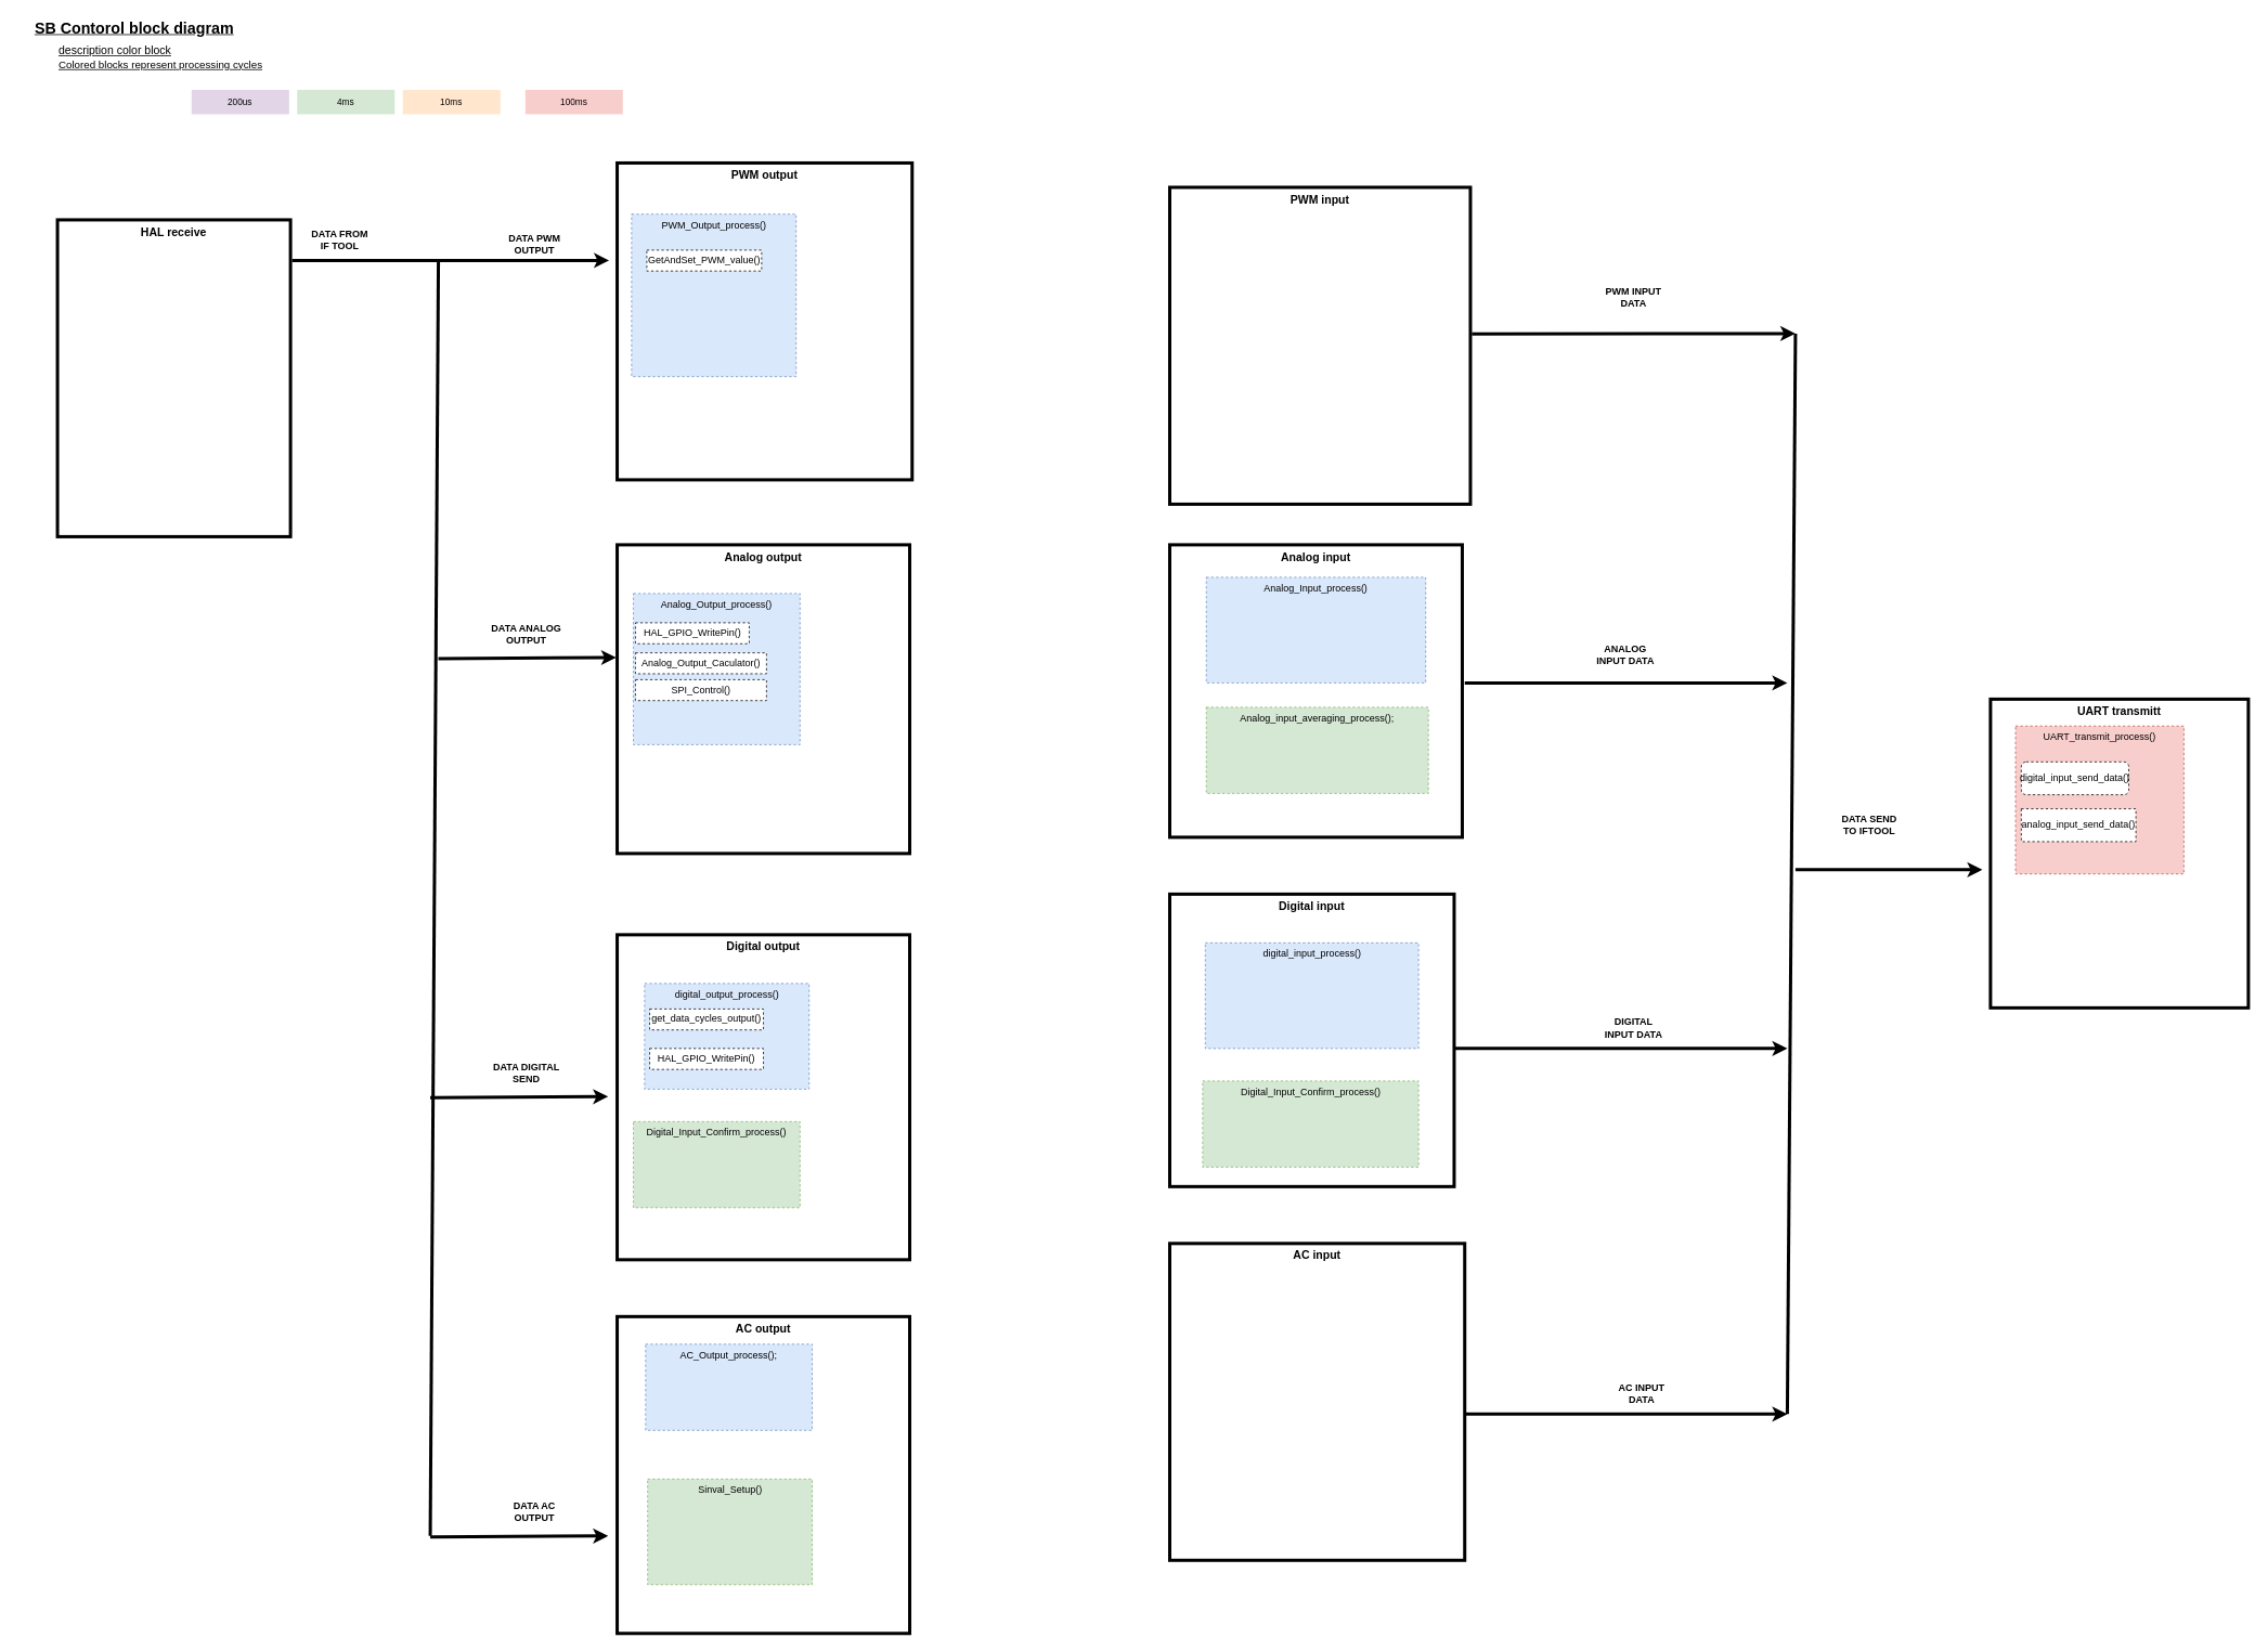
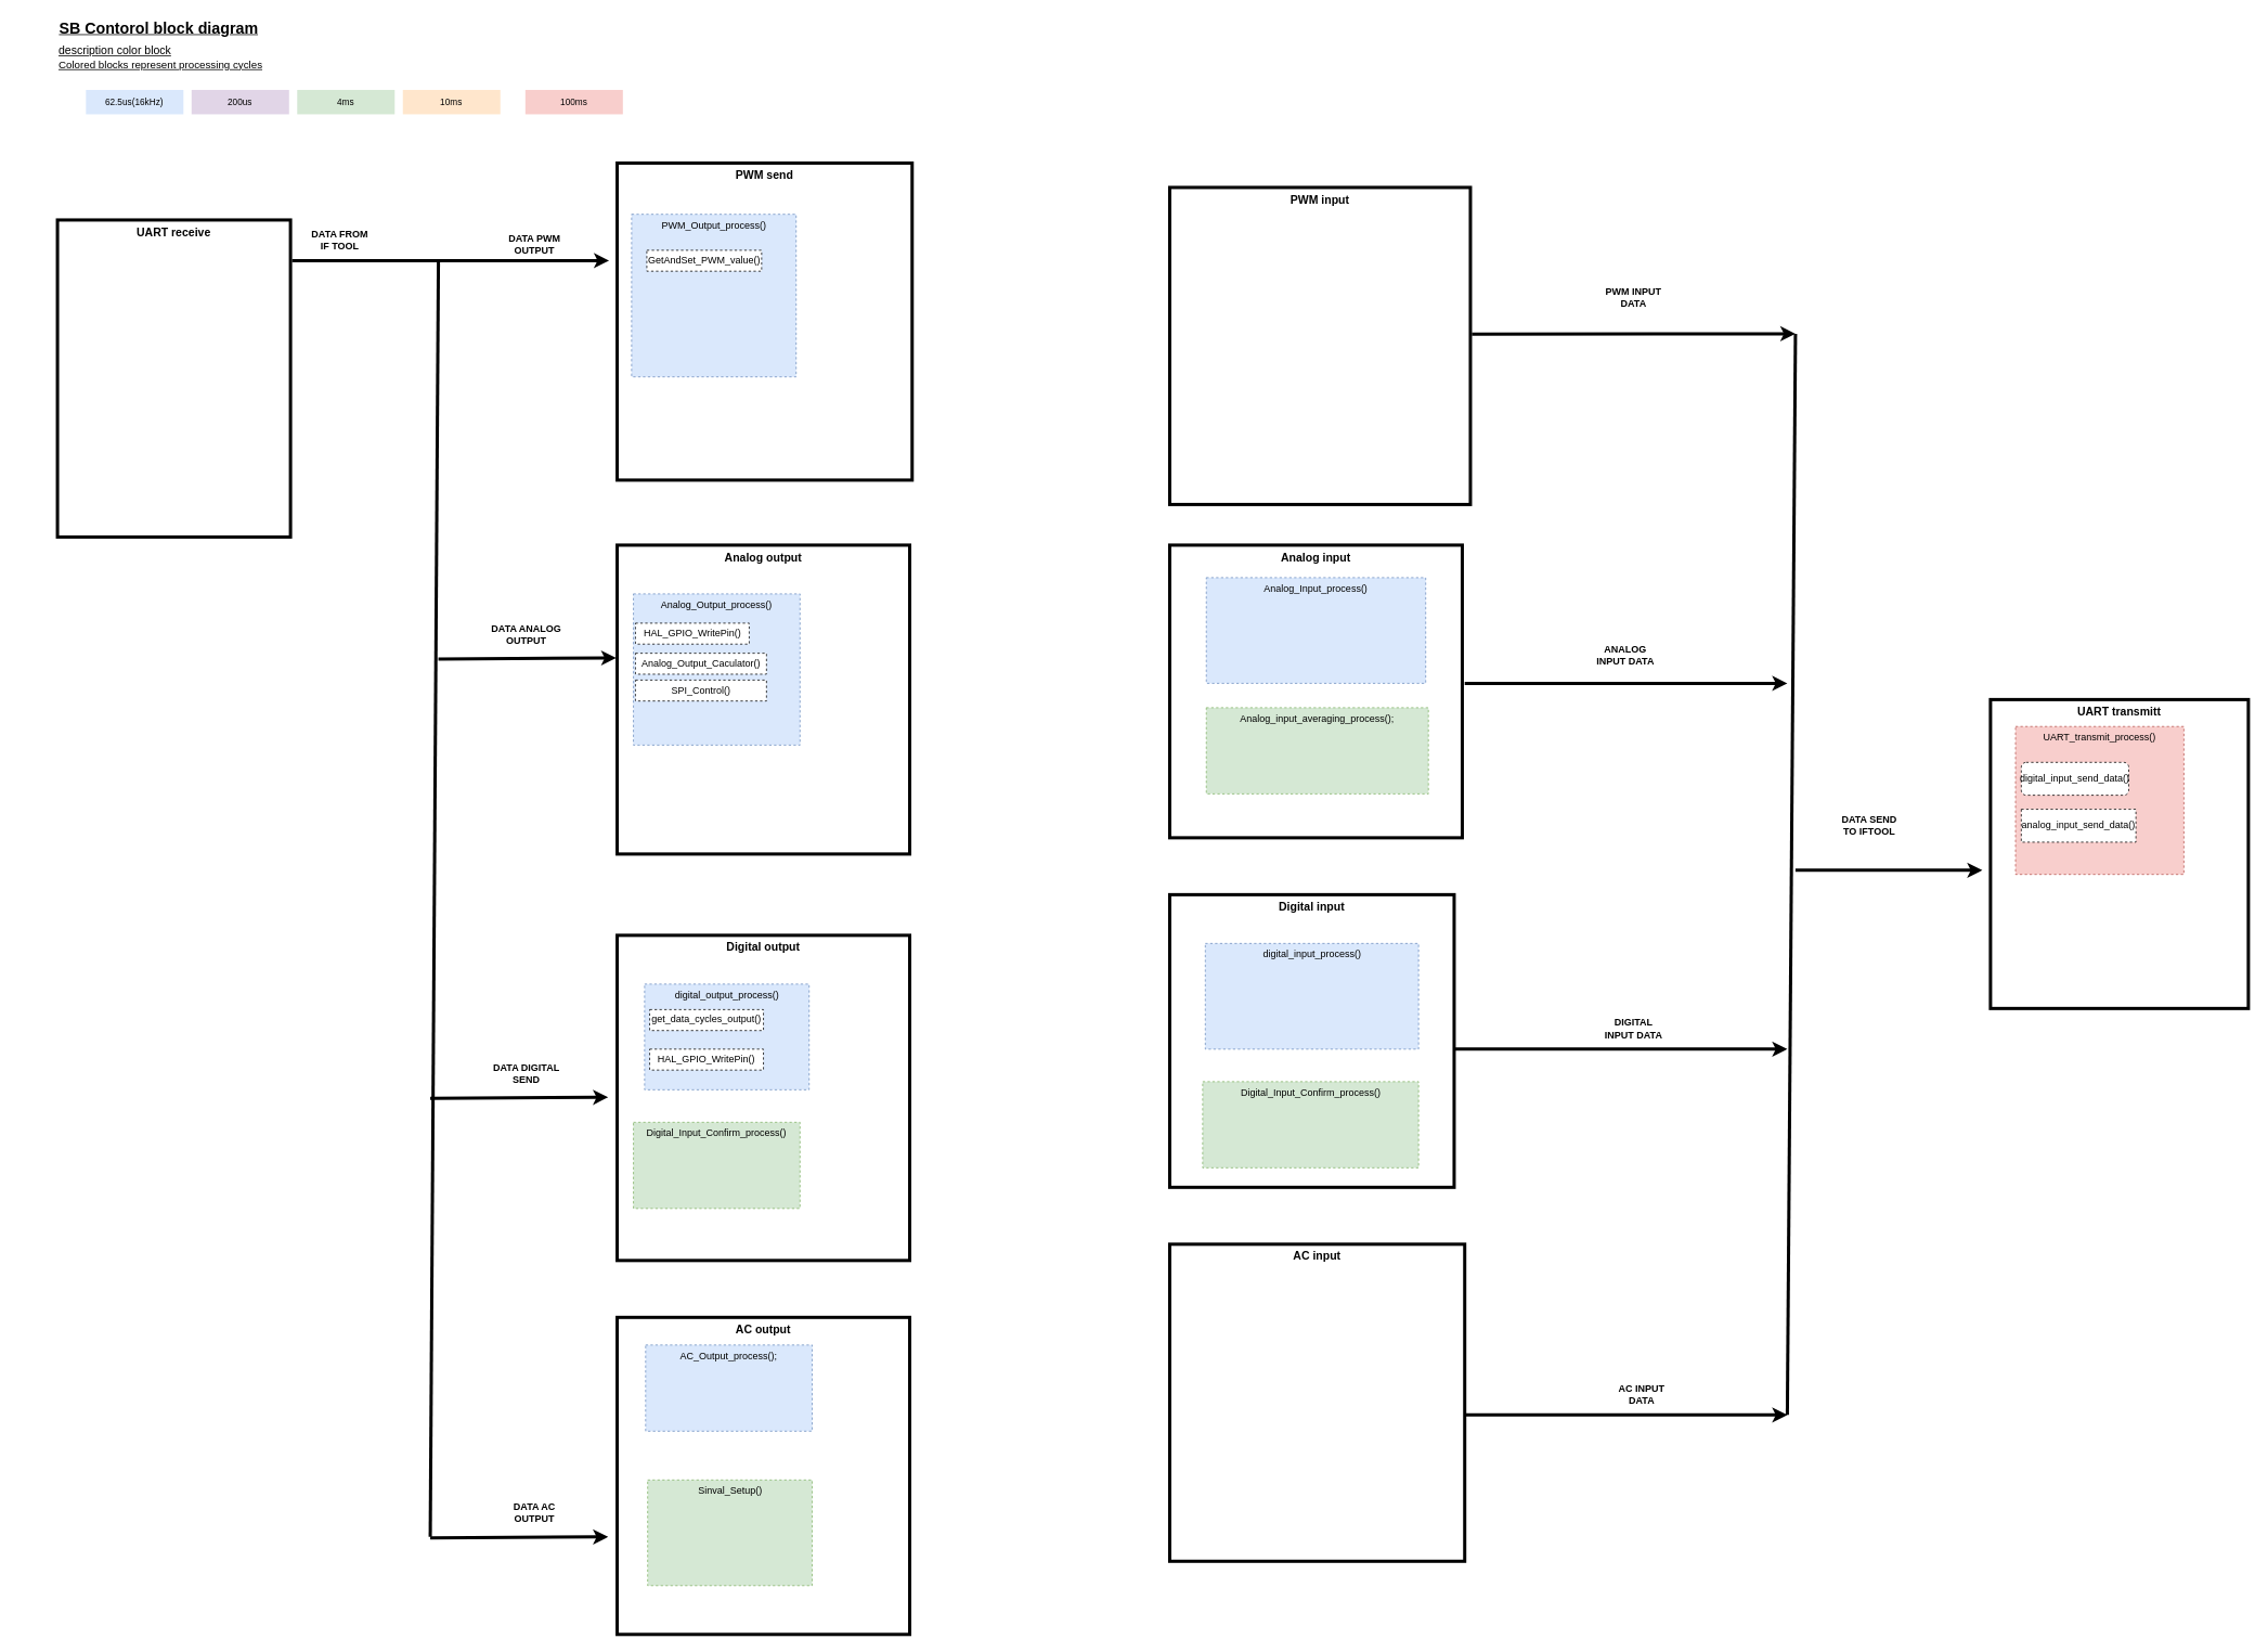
- <mxCell id="5" value="SB Contorol block diagram" style="text;html=1;strokeColor=none;fillColor=none;align=center;verticalAlign=middle;whiteSpace=wrap;rounded=0;dashed=1;fontSize=19;fontStyle=5" parent="1" vertex="1"><mxGeometry x="20.25" y="20" width="290" height="30" as="geometry" /></mxCell>
+ <mxCell id="5" value="SB Contorol block diagram" style="text;html=1;strokeColor=none;fillColor=none;align=center;verticalAlign=middle;whiteSpace=wrap;rounded=0;dashed=1;fontSize=19;fontStyle=5" parent="1" vertex="1"><mxGeometry x="50.25" y="20" width="290" height="30" as="geometry" /></mxCell>
+ <mxCell id="2" value="62.5us(16kHz)" style="rounded=0;whiteSpace=wrap;html=1;dashed=1;strokeColor=none;strokeWidth=2;fontSize=11;fillColor=#dae8fc;" parent="1" vertex="1"><mxGeometry x="105.25" y="110" width="120" height="30" as="geometry" /></mxCell>
- <mxCell id="39" value="&lt;span style=&quot;font-size: 14px&quot;&gt;&lt;b&gt;PWM output&lt;/b&gt;&lt;/span&gt;" style="rounded=0;whiteSpace=wrap;html=1;strokeWidth=4;fillColor=none;verticalAlign=top;" vertex="1" parent="38"><mxGeometry width="363" height="390" as="geometry" /></mxCell>
+ <mxCell id="39" value="&lt;span style=&quot;font-size: 14px&quot;&gt;&lt;b&gt;PWM send&lt;/b&gt;&lt;/span&gt;" style="rounded=0;whiteSpace=wrap;html=1;strokeWidth=4;fillColor=none;verticalAlign=top;" vertex="1" parent="38"><mxGeometry width="363" height="390" as="geometry" /></mxCell>
- <mxCell id="9" value="&lt;span style=&quot;font-size: 14px&quot;&gt;&lt;b&gt;HAL receive&lt;/b&gt;&lt;/span&gt;" style="rounded=0;whiteSpace=wrap;html=1;strokeWidth=4;fillColor=none;verticalAlign=top;" vertex="1" parent="1"><mxGeometry x="70.25" y="270" width="286.75" height="390" as="geometry" /></mxCell>
+ <mxCell id="9" value="&lt;span style=&quot;font-size: 14px&quot;&gt;&lt;b&gt;UART receive&lt;/b&gt;&lt;/span&gt;" style="rounded=0;whiteSpace=wrap;html=1;strokeWidth=4;fillColor=none;verticalAlign=top;" vertex="1" parent="1"><mxGeometry x="70.25" y="270" width="286.75" height="390" as="geometry" /></mxCell>
